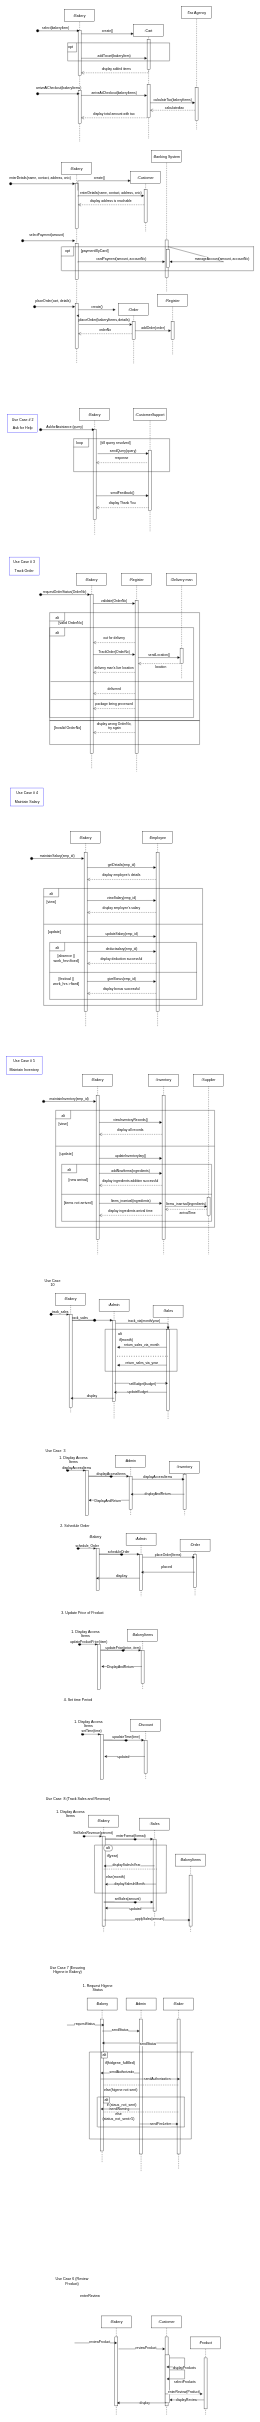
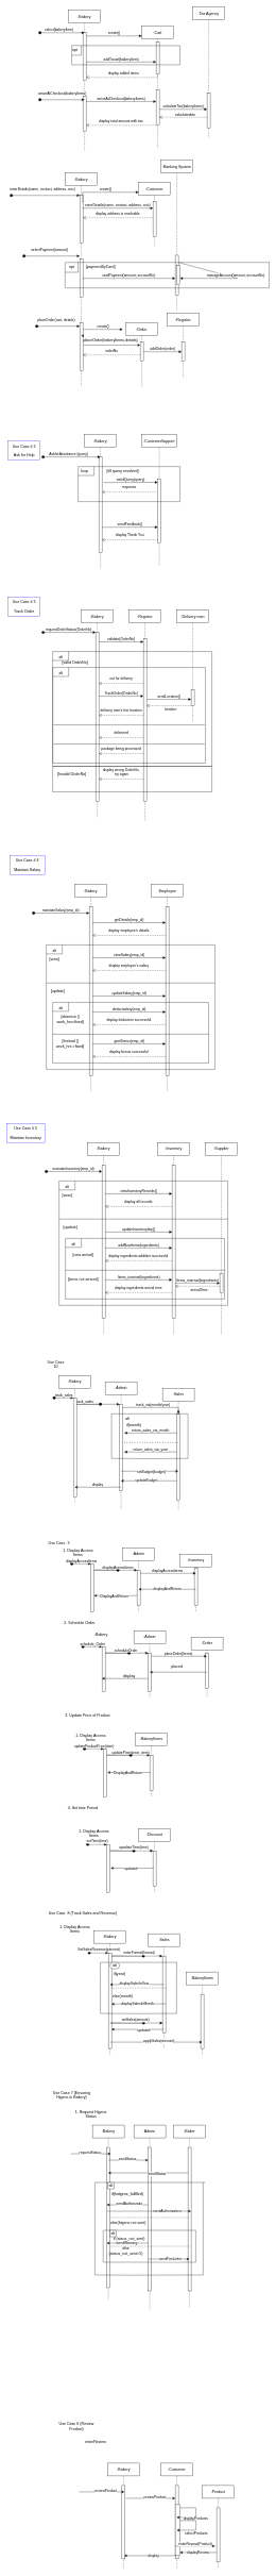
- <mxCell id="71" value="Use Case # 3&lt;br&gt;&lt;br&gt;Track Order" style="text;html=1;align=center;verticalAlign=middle;resizable=0;points=[];autosize=1;strokeColor=#241CFF;fillColor=none;" parent="1" vertex="1"><mxGeometry x="30" y="1855" width="100" height="60" as="geometry" /></mxCell>
+ <mxCell id="71" value="Use Case # 3&lt;br&gt;&lt;br&gt;Track Order" style="text;html=1;align=center;verticalAlign=middle;resizable=0;points=[];autosize=1;strokeColor=#241CFF;fillColor=none;" parent="1" vertex="1"><mxGeometry x="25" y="1870" width="100" height="60" as="geometry" /></mxCell>
- <mxCell id="104" value="Use Case # 4&lt;br&gt;&lt;br&gt;Maintain Salary" style="text;html=1;align=center;verticalAlign=middle;resizable=0;points=[];autosize=1;strokeColor=#241CFF;fillColor=none;" parent="1" vertex="1"><mxGeometry x="35" y="2625" width="110" height="60" as="geometry" /></mxCell>
+ <mxCell id="104" value="Use Case # 4&lt;br&gt;&lt;br&gt;Maintain Salary" style="text;html=1;align=center;verticalAlign=middle;resizable=0;points=[];autosize=1;strokeColor=#241CFF;fillColor=none;" parent="1" vertex="1"><mxGeometry x="30" y="2680" width="110" height="60" as="geometry" /></mxCell>
- <mxCell id="259" value="1. Request Higene Status" style="text;html=1;strokeColor=none;fillColor=none;align=center;verticalAlign=middle;whiteSpace=wrap;rounded=0;" parent="1" vertex="1"><mxGeometry x="272.5" y="6610" width="105" height="30" as="geometry" /></mxCell>
+ <mxCell id="259" value="1. Request Higene Status" style="text;html=1;strokeColor=none;fillColor=none;align=center;verticalAlign=middle;whiteSpace=wrap;rounded=0;" parent="1" vertex="1"><mxGeometry x="232.5" y="6610" width="105" height="30" as="geometry" /></mxCell>
